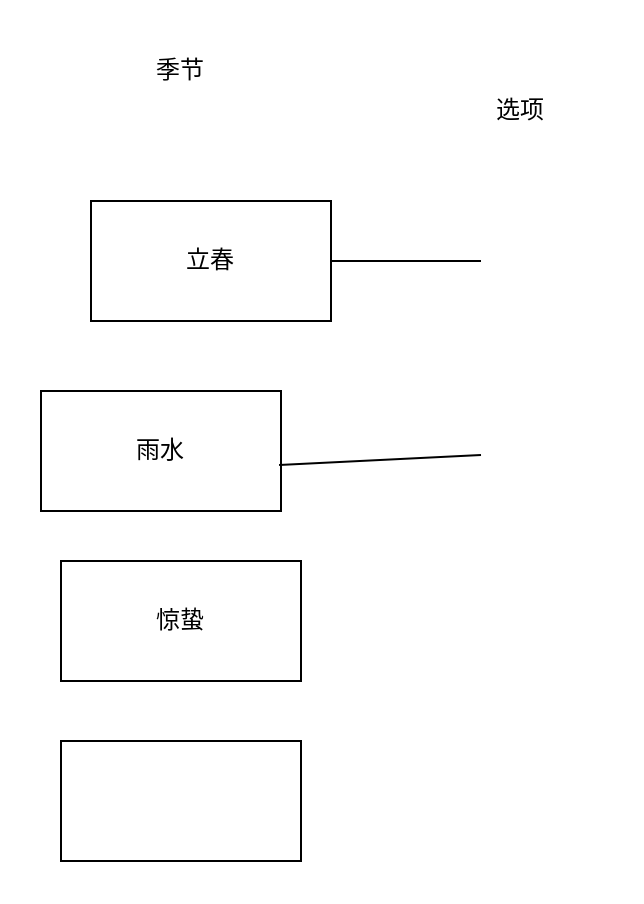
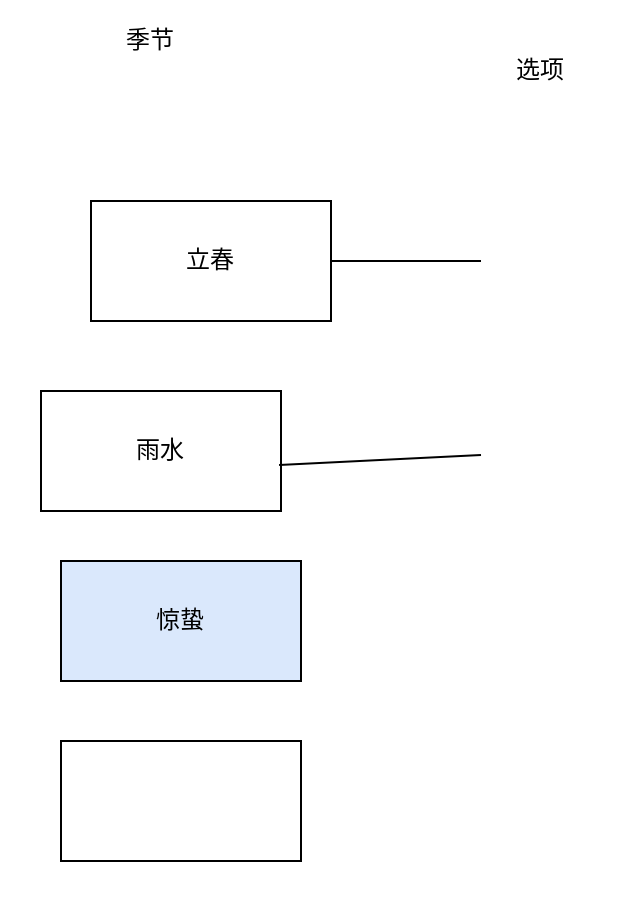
- <mxCell id="4" value="季节" style="text;html=1;strokeColor=none;fillColor=none;align=center;verticalAlign=middle;whiteSpace=wrap;rounded=0;" vertex="1" parent="1"><mxGeometry x="30" y="20" width="120" height="30" as="geometry" /></mxCell>
+ <mxCell id="4" value="季节" style="text;html=1;strokeColor=none;fillColor=none;align=center;verticalAlign=middle;whiteSpace=wrap;rounded=0;" vertex="1" parent="1"><mxGeometry x="15" y="5" width="120" height="30" as="geometry" /></mxCell>
- <mxCell id="7" value="选项" style="text;html=1;strokeColor=none;fillColor=none;align=center;verticalAlign=middle;whiteSpace=wrap;rounded=0;" vertex="1" parent="1"><mxGeometry x="230" y="40" width="60" height="30" as="geometry" /></mxCell>
+ <mxCell id="7" value="选项" style="text;html=1;strokeColor=none;fillColor=none;align=center;verticalAlign=middle;whiteSpace=wrap;rounded=0;" vertex="1" parent="1"><mxGeometry x="240" y="20" width="60" height="30" as="geometry" /></mxCell>
- <mxCell id="8" value="惊蛰" style="rounded=0;whiteSpace=wrap;html=1;" vertex="1" parent="1"><mxGeometry x="30" y="280" width="120" height="60" as="geometry" /></mxCell>
+ <mxCell id="8" value="惊蛰" style="rounded=0;whiteSpace=wrap;html=1;fillColor=#dae8fc;" vertex="1" parent="1"><mxGeometry x="30" y="280" width="120" height="60" as="geometry" /></mxCell>
